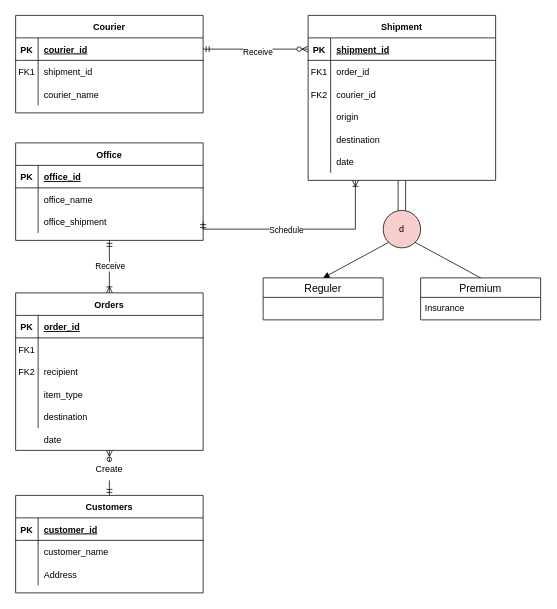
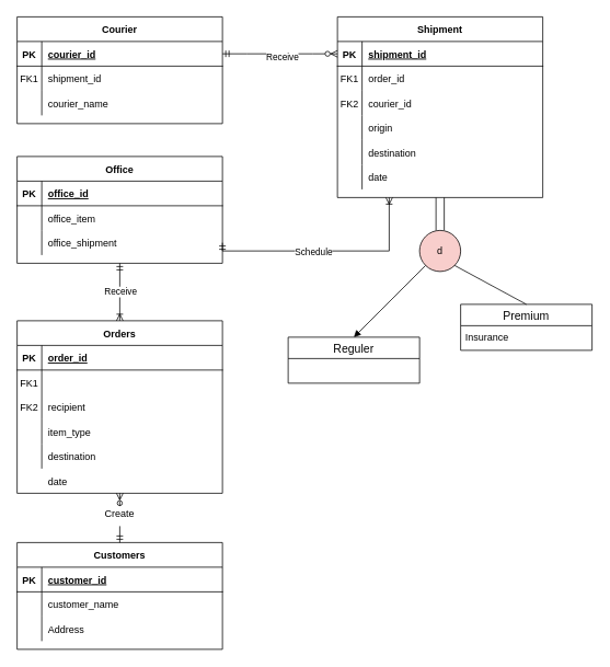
- <mxCell id="44" value="office_name" style="shape=partialRectangle;overflow=hidden;connectable=0;fillColor=none;top=0;left=0;bottom=0;right=0;align=left;spacingLeft=6;" parent="42" vertex="1"><mxGeometry x="30" width="220" height="30" as="geometry"><mxRectangle width="220" height="30" as="alternateBounds" /></mxGeometry></mxCell>
+ <mxCell id="44" value="office_item" style="shape=partialRectangle;overflow=hidden;connectable=0;fillColor=none;top=0;left=0;bottom=0;right=0;align=left;spacingLeft=6;" parent="42" vertex="1"><mxGeometry x="30" width="220" height="30" as="geometry"><mxRectangle width="220" height="30" as="alternateBounds" /></mxGeometry></mxCell>
- <mxCell id="68" value="Reguler" style="swimlane;fontStyle=0;childLayout=stackLayout;horizontal=1;startSize=26;horizontalStack=0;resizeParent=1;resizeParentMax=0;resizeLast=0;collapsible=1;marginBottom=0;align=center;fontSize=14;" parent="1" vertex="1"><mxGeometry x="350" y="370" width="160" height="56" as="geometry" /></mxCell>
+ <mxCell id="68" value="Reguler" style="swimlane;fontStyle=0;childLayout=stackLayout;horizontal=1;startSize=26;horizontalStack=0;resizeParent=1;resizeParentMax=0;resizeLast=0;collapsible=1;marginBottom=0;align=center;fontSize=14;" parent="1" vertex="1"><mxGeometry x="350" y="410" width="160" height="56" as="geometry" /></mxCell>
